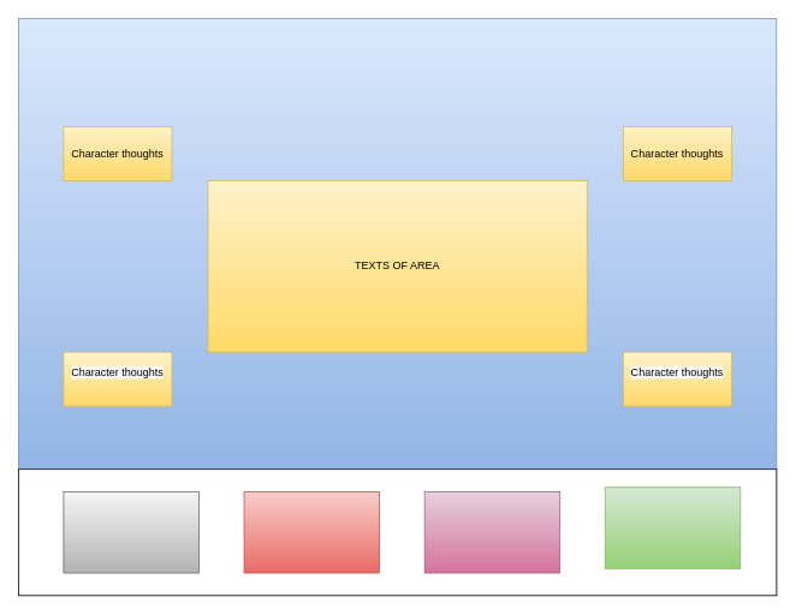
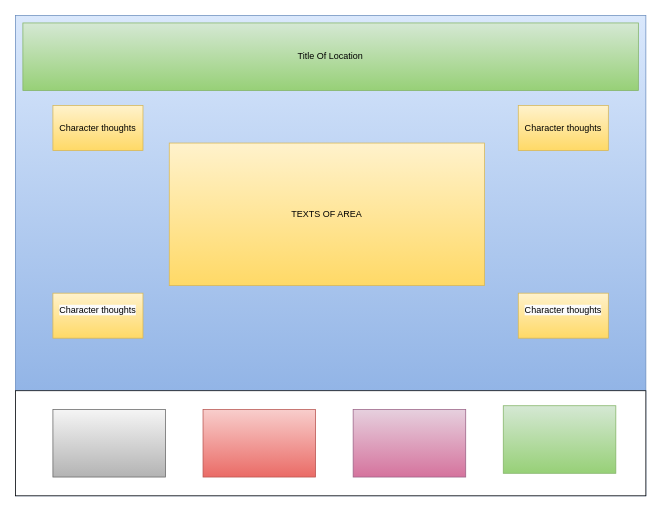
+ <mxCell id="3" value="Title Of Location" style="rounded=0;whiteSpace=wrap;html=1;fillColor=#d5e8d4;gradientColor=#97d077;strokeColor=#82b366;" vertex="1" parent="1"><mxGeometry x="30" y="30" width="820" height="90" as="geometry" /></mxCell>
- <mxCell id="4" value="TEXTS OF AREA" style="rounded=0;whiteSpace=wrap;html=1;fillColor=#fff2cc;gradientColor=#ffd966;strokeColor=#d6b656;" vertex="1" parent="1"><mxGeometry x="230" y="200" width="420" height="190" as="geometry" /></mxCell>
+ <mxCell id="4" value="TEXTS OF AREA" style="rounded=0;whiteSpace=wrap;html=1;fillColor=#fff2cc;gradientColor=#ffd966;strokeColor=#d6b656;" vertex="1" parent="1"><mxGeometry x="225" y="190" width="420" height="190" as="geometry" /></mxCell>
